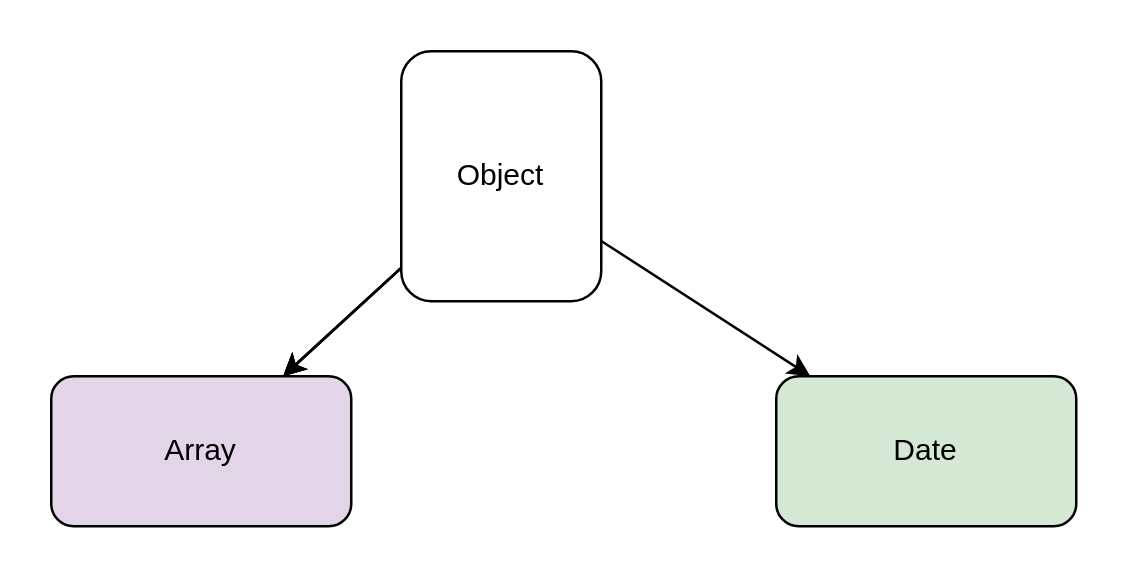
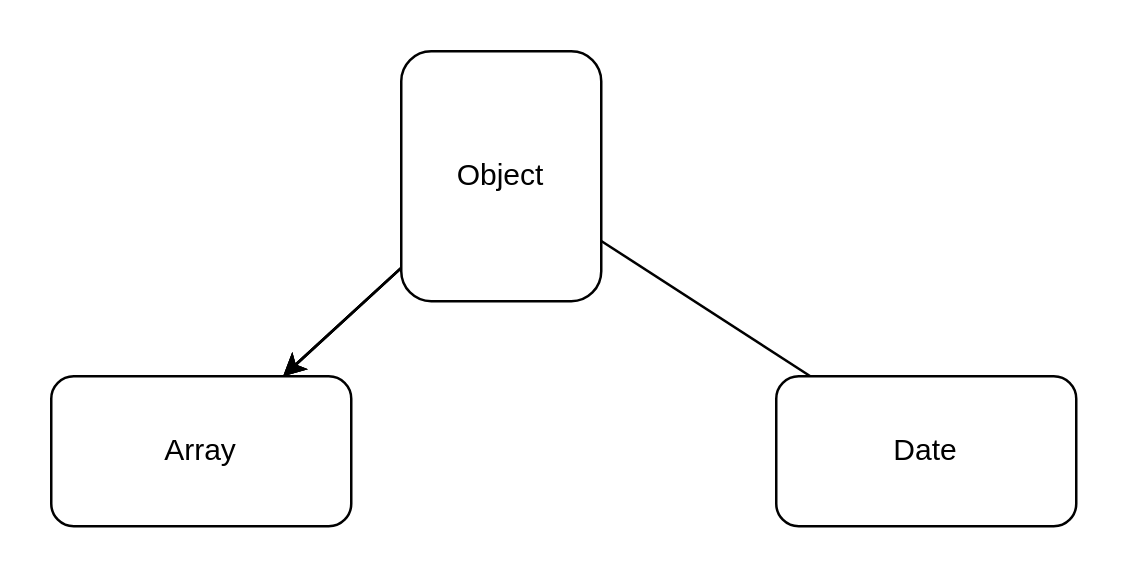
- <mxCell id="5" value="" style="edgeStyle=none;html=1;" edge="1" parent="1" source="6" target="8"><mxGeometry relative="1" as="geometry" /></mxCell>
+ <mxCell id="5" value="" style="edgeStyle=none;html=1;endArrow=none;" edge="1" parent="1" source="6" target="8"><mxGeometry relative="1" as="geometry" /></mxCell>
- <mxCell id="7" value="Array" style="rounded=1;whiteSpace=wrap;html=1;fillColor=#e1d5e7;" vertex="1" parent="1"><mxGeometry x="20" y="150" width="120" height="60" as="geometry" /></mxCell>
+ <mxCell id="7" value="Array" style="rounded=1;whiteSpace=wrap;html=1;" vertex="1" parent="1"><mxGeometry x="20" y="150" width="120" height="60" as="geometry" /></mxCell>
- <mxCell id="8" value="Date" style="rounded=1;whiteSpace=wrap;html=1;fillColor=#d5e8d4;" vertex="1" parent="1"><mxGeometry x="310" y="150" width="120" height="60" as="geometry" /></mxCell>
+ <mxCell id="8" value="Date" style="rounded=1;whiteSpace=wrap;html=1;" vertex="1" parent="1"><mxGeometry x="310" y="150" width="120" height="60" as="geometry" /></mxCell>
